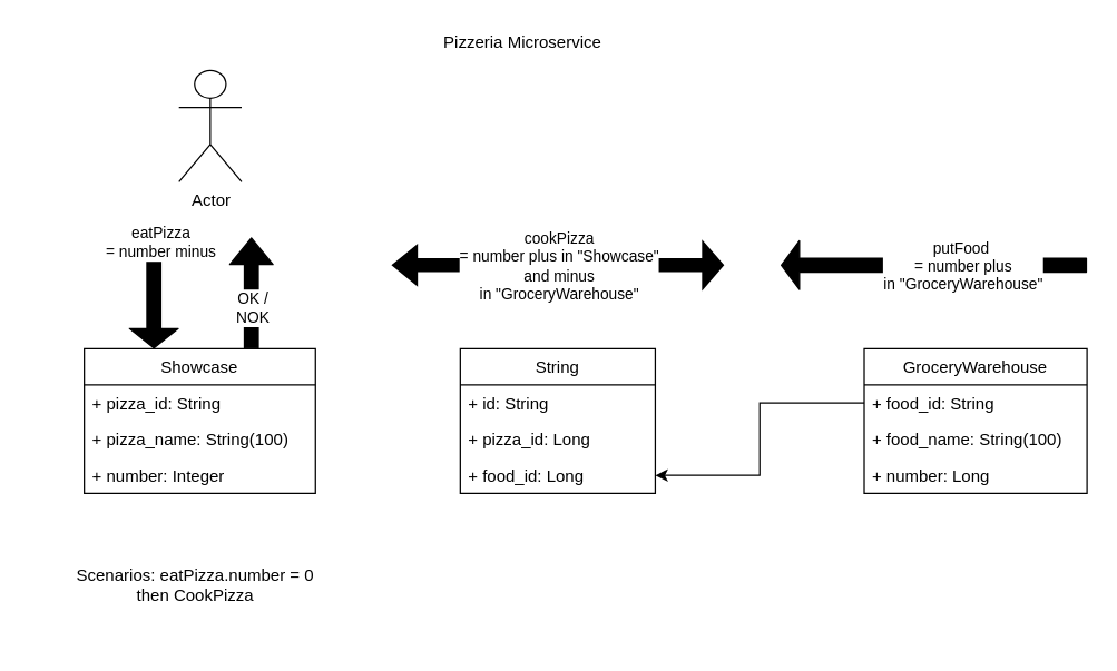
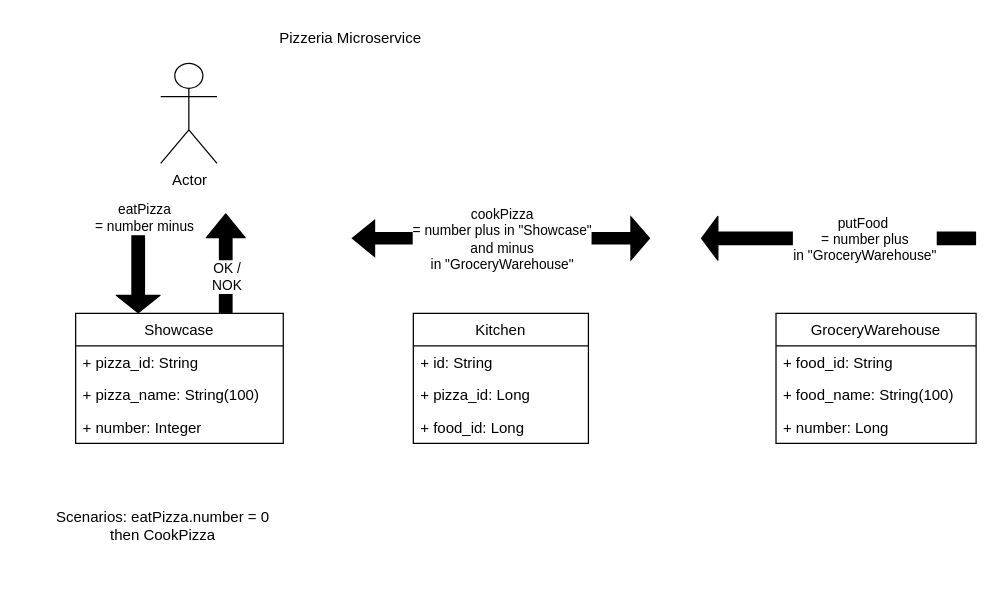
- <mxCell id="19" value="Pizzeria Microservice" style="text;html=1;strokeColor=none;fillColor=none;align=center;verticalAlign=middle;whiteSpace=wrap;rounded=0;" vertex="1" parent="1"><mxGeometry x="220" y="20" width="310" height="20" as="geometry" /></mxCell>
+ <mxCell id="19" value="Pizzeria Microservice" style="text;html=1;strokeColor=none;fillColor=none;align=center;verticalAlign=middle;whiteSpace=wrap;rounded=0;" vertex="1" parent="1"><mxGeometry x="125" y="20" width="310" height="20" as="geometry" /></mxCell>
- <mxCell id="20" value="String" style="swimlane;fontStyle=0;childLayout=stackLayout;horizontal=1;startSize=26;fillColor=none;horizontalStack=0;resizeParent=1;resizeParentMax=0;resizeLast=0;collapsible=1;marginBottom=0;" parent="1" vertex="1"><mxGeometry x="330" y="250" width="140" height="104" as="geometry" /></mxCell>
+ <mxCell id="20" value="Kitchen" style="swimlane;fontStyle=0;childLayout=stackLayout;horizontal=1;startSize=26;fillColor=none;horizontalStack=0;resizeParent=1;resizeParentMax=0;resizeLast=0;collapsible=1;marginBottom=0;" parent="1" vertex="1"><mxGeometry x="330" y="250" width="140" height="104" as="geometry" /></mxCell>
- <mxCell id="2" style="edgeStyle=orthogonalEdgeStyle;rounded=0;orthogonalLoop=1;jettySize=auto;html=1;entryX=1;entryY=0.5;entryDx=0;entryDy=0;" parent="1" source="4" target="23" edge="1"><mxGeometry relative="1" as="geometry" /></mxCell>
- <mxCell id="13" value="Scenarios: eatPizza.number = 0&lt;br&gt;then CookPizza" style="text;html=1;strokeColor=none;fillColor=none;align=center;verticalAlign=middle;whiteSpace=wrap;rounded=0;" vertex="1" parent="1"><mxGeometry x="20" y="380" width="240" height="80" as="geometry" /></mxCell>
+ <mxCell id="13" value="Scenarios: eatPizza.number = 0&lt;br&gt;then CookPizza" style="text;html=1;strokeColor=none;fillColor=none;align=center;verticalAlign=middle;whiteSpace=wrap;rounded=0;" vertex="1" parent="1"><mxGeometry x="10" y="380" width="240" height="80" as="geometry" /></mxCell>
